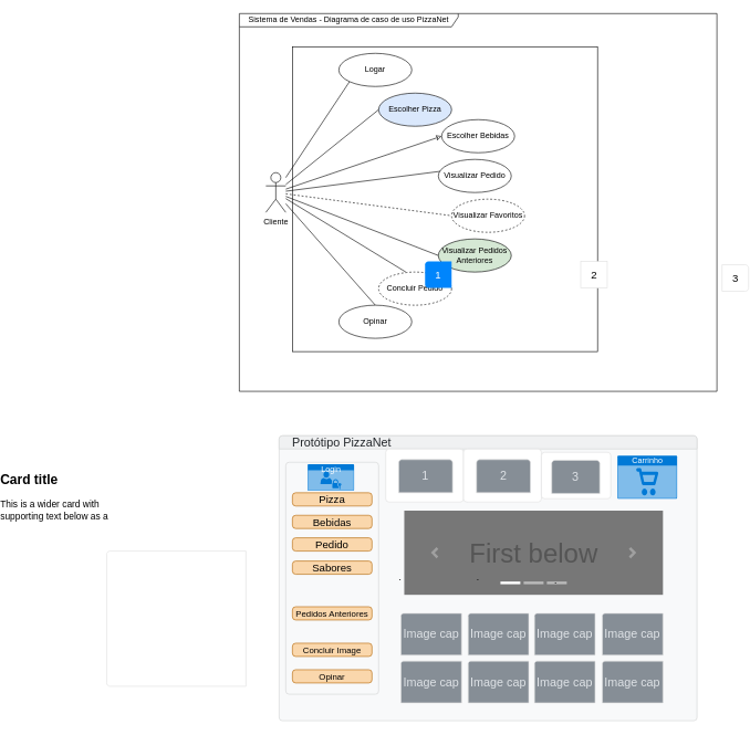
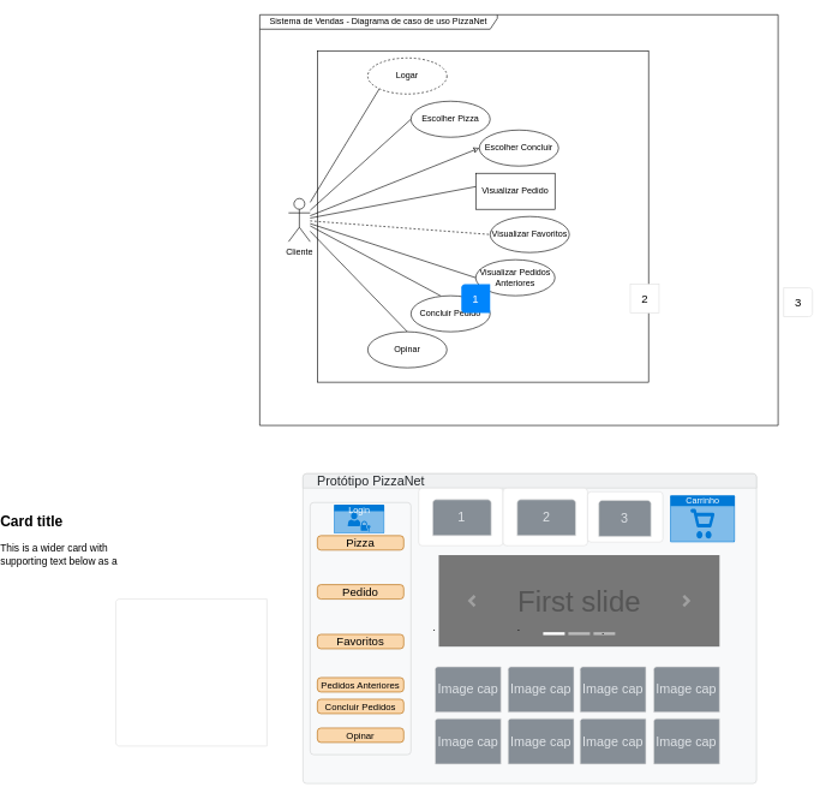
- <mxCell id="12" value="&lt;font style=&quot;vertical-align: inherit&quot;&gt;&lt;font style=&quot;vertical-align: inherit&quot;&gt;&lt;font style=&quot;vertical-align: inherit&quot;&gt;&lt;font style=&quot;vertical-align: inherit&quot;&gt;Logar&lt;/font&gt;&lt;/font&gt;&lt;/font&gt;&lt;/font&gt;" style="ellipse;whiteSpace=wrap;html=1;" vertex="1" parent="1"><mxGeometry x="370" y="80" width="110" height="50" as="geometry" /></mxCell>
+ <mxCell id="12" value="&lt;font style=&quot;vertical-align: inherit&quot;&gt;&lt;font style=&quot;vertical-align: inherit&quot;&gt;&lt;font style=&quot;vertical-align: inherit&quot;&gt;&lt;font style=&quot;vertical-align: inherit&quot;&gt;Logar&lt;/font&gt;&lt;/font&gt;&lt;/font&gt;&lt;/font&gt;" style="ellipse;whiteSpace=wrap;html=1;dashed=1;" vertex="1" parent="1"><mxGeometry x="370" y="80" width="110" height="50" as="geometry" /></mxCell>
- <mxCell id="16" value="&lt;font style=&quot;vertical-align: inherit&quot;&gt;&lt;font style=&quot;vertical-align: inherit&quot;&gt;&lt;font style=&quot;vertical-align: inherit&quot;&gt;&lt;font style=&quot;vertical-align: inherit&quot;&gt;Escolher Pizza&lt;/font&gt;&lt;/font&gt;&lt;/font&gt;&lt;/font&gt;" style="ellipse;whiteSpace=wrap;html=1;fillColor=#dae8fc;" vertex="1" parent="1"><mxGeometry x="430" y="140" width="110" height="50" as="geometry" /></mxCell>
+ <mxCell id="16" value="&lt;font style=&quot;vertical-align: inherit&quot;&gt;&lt;font style=&quot;vertical-align: inherit&quot;&gt;&lt;font style=&quot;vertical-align: inherit&quot;&gt;&lt;font style=&quot;vertical-align: inherit&quot;&gt;Escolher Pizza&lt;/font&gt;&lt;/font&gt;&lt;/font&gt;&lt;/font&gt;" style="ellipse;whiteSpace=wrap;html=1;" vertex="1" parent="1"><mxGeometry x="430" y="140" width="110" height="50" as="geometry" /></mxCell>
- <mxCell id="13" value="&lt;font style=&quot;vertical-align: inherit&quot;&gt;&lt;font style=&quot;vertical-align: inherit&quot;&gt;&lt;font style=&quot;vertical-align: inherit&quot;&gt;&lt;font style=&quot;vertical-align: inherit&quot;&gt;&lt;font style=&quot;vertical-align: inherit&quot;&gt;&lt;font style=&quot;vertical-align: inherit&quot;&gt;Escolher Bebidas&lt;/font&gt;&lt;/font&gt;&lt;/font&gt;&lt;/font&gt;&lt;/font&gt;&lt;/font&gt;" style="ellipse;whiteSpace=wrap;html=1;" vertex="1" parent="1"><mxGeometry x="525" y="180" width="110" height="50" as="geometry" /></mxCell>
+ <mxCell id="13" value="&lt;font style=&quot;vertical-align: inherit&quot;&gt;&lt;font style=&quot;vertical-align: inherit&quot;&gt;&lt;font style=&quot;vertical-align: inherit&quot;&gt;&lt;font style=&quot;vertical-align: inherit&quot;&gt;&lt;font style=&quot;vertical-align: inherit&quot;&gt;&lt;font style=&quot;vertical-align: inherit&quot;&gt;Escolher Concluir&lt;/font&gt;&lt;/font&gt;&lt;/font&gt;&lt;/font&gt;&lt;/font&gt;&lt;/font&gt;" style="ellipse;whiteSpace=wrap;html=1;" vertex="1" parent="1"><mxGeometry x="525" y="180" width="110" height="50" as="geometry" /></mxCell>
- <mxCell id="17" value="&lt;font style=&quot;vertical-align: inherit&quot;&gt;&lt;font style=&quot;vertical-align: inherit&quot;&gt;&lt;font style=&quot;vertical-align: inherit&quot;&gt;&lt;font style=&quot;vertical-align: inherit&quot;&gt;&lt;font style=&quot;vertical-align: inherit&quot;&gt;&lt;font style=&quot;vertical-align: inherit&quot;&gt;Visualizar Pedido&lt;/font&gt;&lt;/font&gt;&lt;/font&gt;&lt;/font&gt;&lt;/font&gt;&lt;/font&gt;" style="ellipse;whiteSpace=wrap;html=1;" vertex="1" parent="1"><mxGeometry x="520" y="240" width="110" height="50" as="geometry" /></mxCell>
+ <mxCell id="17" value="&lt;font style=&quot;vertical-align: inherit&quot;&gt;&lt;font style=&quot;vertical-align: inherit&quot;&gt;&lt;font style=&quot;vertical-align: inherit&quot;&gt;&lt;font style=&quot;vertical-align: inherit&quot;&gt;&lt;font style=&quot;vertical-align: inherit&quot;&gt;&lt;font style=&quot;vertical-align: inherit&quot;&gt;Visualizar Pedido&lt;/font&gt;&lt;/font&gt;&lt;/font&gt;&lt;/font&gt;&lt;/font&gt;&lt;/font&gt;" style="whiteSpace=wrap;html=1;rounded=0;" vertex="1" parent="1"><mxGeometry x="520" y="240" width="110" height="50" as="geometry" /></mxCell>
- <mxCell id="11" value="&lt;font style=&quot;vertical-align: inherit&quot;&gt;&lt;font style=&quot;vertical-align: inherit&quot;&gt;Cliente&lt;/font&gt;&lt;/font&gt;" style="shape=umlActor;verticalLabelPosition=bottom;verticalAlign=top;html=1;" vertex="1" parent="1"><mxGeometry x="260" y="260" width="30" height="60" as="geometry" /></mxCell>
+ <mxCell id="11" value="&lt;font style=&quot;vertical-align: inherit&quot;&gt;&lt;font style=&quot;vertical-align: inherit&quot;&gt;Cliente&lt;/font&gt;&lt;/font&gt;" style="shape=umlActor;verticalLabelPosition=bottom;verticalAlign=top;html=1;" vertex="1" parent="1"><mxGeometry x="260" y="275" width="30" height="60" as="geometry" /></mxCell>
- <mxCell id="19" value="&lt;font style=&quot;vertical-align: inherit&quot;&gt;&lt;font style=&quot;vertical-align: inherit&quot;&gt;&lt;font style=&quot;vertical-align: inherit&quot;&gt;&lt;font style=&quot;vertical-align: inherit&quot;&gt;&lt;font style=&quot;vertical-align: inherit&quot;&gt;&lt;font style=&quot;vertical-align: inherit&quot;&gt;Visualizar Favoritos&lt;/font&gt;&lt;/font&gt;&lt;/font&gt;&lt;/font&gt;&lt;/font&gt;&lt;/font&gt;" style="ellipse;whiteSpace=wrap;html=1;dashed=1;" vertex="1" parent="1"><mxGeometry x="540" y="300" width="110" height="50" as="geometry" /></mxCell>
+ <mxCell id="19" value="&lt;font style=&quot;vertical-align: inherit&quot;&gt;&lt;font style=&quot;vertical-align: inherit&quot;&gt;&lt;font style=&quot;vertical-align: inherit&quot;&gt;&lt;font style=&quot;vertical-align: inherit&quot;&gt;&lt;font style=&quot;vertical-align: inherit&quot;&gt;&lt;font style=&quot;vertical-align: inherit&quot;&gt;Visualizar Favoritos&lt;/font&gt;&lt;/font&gt;&lt;/font&gt;&lt;/font&gt;&lt;/font&gt;&lt;/font&gt;" style="ellipse;whiteSpace=wrap;html=1;" vertex="1" parent="1"><mxGeometry x="540" y="300" width="110" height="50" as="geometry" /></mxCell>
- <mxCell id="14" value="&lt;font style=&quot;vertical-align: inherit&quot;&gt;&lt;font style=&quot;vertical-align: inherit&quot;&gt;&lt;font style=&quot;vertical-align: inherit&quot;&gt;&lt;font style=&quot;vertical-align: inherit&quot;&gt;&lt;font style=&quot;vertical-align: inherit&quot;&gt;&lt;font style=&quot;vertical-align: inherit&quot;&gt;&lt;font style=&quot;vertical-align: inherit&quot;&gt;&lt;font style=&quot;vertical-align: inherit&quot;&gt;Visualizar Pedidos Anteriores&lt;/font&gt;&lt;/font&gt;&lt;/font&gt;&lt;/font&gt;&lt;/font&gt;&lt;/font&gt;&lt;/font&gt;&lt;/font&gt;" style="ellipse;whiteSpace=wrap;html=1;fillColor=#d5e8d4;" vertex="1" parent="1"><mxGeometry x="520" y="360" width="110" height="50" as="geometry" /></mxCell>
+ <mxCell id="14" value="&lt;font style=&quot;vertical-align: inherit&quot;&gt;&lt;font style=&quot;vertical-align: inherit&quot;&gt;&lt;font style=&quot;vertical-align: inherit&quot;&gt;&lt;font style=&quot;vertical-align: inherit&quot;&gt;&lt;font style=&quot;vertical-align: inherit&quot;&gt;&lt;font style=&quot;vertical-align: inherit&quot;&gt;&lt;font style=&quot;vertical-align: inherit&quot;&gt;&lt;font style=&quot;vertical-align: inherit&quot;&gt;Visualizar Pedidos Anteriores&lt;/font&gt;&lt;/font&gt;&lt;/font&gt;&lt;/font&gt;&lt;/font&gt;&lt;/font&gt;&lt;/font&gt;&lt;/font&gt;" style="ellipse;whiteSpace=wrap;html=1;" vertex="1" parent="1"><mxGeometry x="520" y="360" width="110" height="50" as="geometry" /></mxCell>
- <mxCell id="18" value="&lt;font style=&quot;vertical-align: inherit&quot;&gt;&lt;font style=&quot;vertical-align: inherit&quot;&gt;&lt;font style=&quot;vertical-align: inherit&quot;&gt;&lt;font style=&quot;vertical-align: inherit&quot;&gt;Concluir Pedido&lt;/font&gt;&lt;/font&gt;&lt;/font&gt;&lt;/font&gt;" style="ellipse;whiteSpace=wrap;html=1;dashed=1;" vertex="1" parent="1"><mxGeometry x="430" y="410" width="110" height="50" as="geometry" /></mxCell>
+ <mxCell id="18" value="&lt;font style=&quot;vertical-align: inherit&quot;&gt;&lt;font style=&quot;vertical-align: inherit&quot;&gt;&lt;font style=&quot;vertical-align: inherit&quot;&gt;&lt;font style=&quot;vertical-align: inherit&quot;&gt;Concluir Pedido&lt;/font&gt;&lt;/font&gt;&lt;/font&gt;&lt;/font&gt;" style="ellipse;whiteSpace=wrap;html=1;" vertex="1" parent="1"><mxGeometry x="430" y="410" width="110" height="50" as="geometry" /></mxCell>
- <mxCell id="52" value="Bebidas" style="html=1;shadow=0;dashed=0;shape=mxgraph.bootstrap.rrect;rSize=5;strokeColor=#b46504;strokeWidth=1;fillColor=#fad7ac;whiteSpace=wrap;align=center;verticalAlign=middle;spacingLeft=0;fontStyle=0;fontSize=16;spacing=5;" vertex="1" parent="1"><mxGeometry x="300" y="777" width="120" height="20" as="geometry" /></mxCell>
- <mxCell id="23" value="First below" style="html=1;shadow=0;dashed=0;strokeColor=none;strokeWidth=1;fillColor=#777777;fontColor=#555555;whiteSpace=wrap;align=center;verticalAlign=middle;fontStyle=0;fontSize=40;" vertex="1" parent="21"><mxGeometry x="188.63" y="113" width="390" height="127" as="geometry" /></mxCell>
+ <mxCell id="23" value="First slide" style="html=1;shadow=0;dashed=0;strokeColor=none;strokeWidth=1;fillColor=#777777;fontColor=#555555;whiteSpace=wrap;align=center;verticalAlign=middle;fontStyle=0;fontSize=40;" vertex="1" parent="21"><mxGeometry x="188.63" y="113" width="390" height="127" as="geometry" /></mxCell>
- <mxCell id="54" value="Sabores" style="html=1;shadow=0;dashed=0;shape=mxgraph.bootstrap.rrect;rSize=5;strokeColor=#b46504;strokeWidth=1;fillColor=#fad7ac;whiteSpace=wrap;align=center;verticalAlign=middle;spacingLeft=0;fontStyle=0;fontSize=16;spacing=5;" vertex="1" parent="1"><mxGeometry x="300" y="846" width="120" height="20" as="geometry" /></mxCell>
+ <mxCell id="55" value="Favoritos" style="html=1;shadow=0;dashed=0;shape=mxgraph.bootstrap.rrect;rSize=5;strokeColor=#b46504;strokeWidth=1;fillColor=#fad7ac;whiteSpace=wrap;align=center;verticalAlign=middle;spacingLeft=0;fontStyle=0;fontSize=16;spacing=5;" vertex="1" parent="1"><mxGeometry x="300" y="880" width="120" height="20" as="geometry" /></mxCell>
- <mxCell id="56" value="&lt;font style=&quot;font-size: 13px&quot;&gt;Pedidos Anteriores&lt;/font&gt;" style="html=1;shadow=0;dashed=0;shape=mxgraph.bootstrap.rrect;rSize=5;strokeColor=#b46504;strokeWidth=1;fillColor=#fad7ac;whiteSpace=wrap;align=center;verticalAlign=middle;spacingLeft=0;fontStyle=0;fontSize=16;spacing=5;" vertex="1" parent="1"><mxGeometry x="300" y="915" width="120" height="20" as="geometry" /></mxCell>
+ <mxCell id="56" value="&lt;font style=&quot;font-size: 13px&quot;&gt;Pedidos Anteriores&lt;/font&gt;" style="html=1;shadow=0;dashed=0;shape=mxgraph.bootstrap.rrect;rSize=5;strokeColor=#b46504;strokeWidth=1;fillColor=#fad7ac;whiteSpace=wrap;align=center;verticalAlign=middle;spacingLeft=0;fontStyle=0;fontSize=16;spacing=5;" vertex="1" parent="1"><mxGeometry x="300" y="940" width="120" height="20" as="geometry" /></mxCell>
- <mxCell id="57" value="&lt;span style=&quot;font-size: 13px&quot;&gt;Concluir Image&lt;/span&gt;" style="html=1;shadow=0;dashed=0;shape=mxgraph.bootstrap.rrect;rSize=5;strokeColor=#b46504;strokeWidth=1;fillColor=#fad7ac;whiteSpace=wrap;align=center;verticalAlign=middle;spacingLeft=0;fontStyle=0;fontSize=16;spacing=5;" vertex="1" parent="1"><mxGeometry x="300" y="970" width="120" height="20" as="geometry" /></mxCell>
+ <mxCell id="57" value="&lt;span style=&quot;font-size: 13px&quot;&gt;Concluir Pedidos&lt;/span&gt;" style="html=1;shadow=0;dashed=0;shape=mxgraph.bootstrap.rrect;rSize=5;strokeColor=#b46504;strokeWidth=1;fillColor=#fad7ac;whiteSpace=wrap;align=center;verticalAlign=middle;spacingLeft=0;fontStyle=0;fontSize=16;spacing=5;" vertex="1" parent="1"><mxGeometry x="300" y="970" width="120" height="20" as="geometry" /></mxCell>
